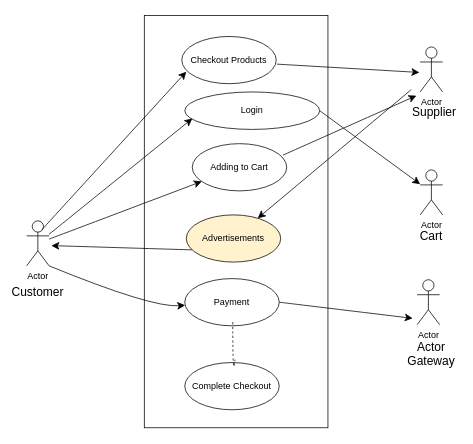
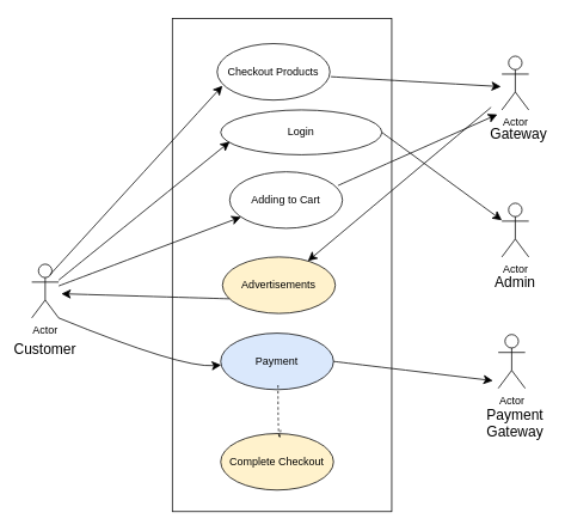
- <mxCell id="7" value="Supplier&lt;div&gt;&lt;br&gt;&lt;/div&gt;" style="text;strokeColor=none;fillColor=none;html=1;align=center;verticalAlign=middle;whiteSpace=wrap;rounded=0;fontSize=16;" vertex="1" parent="1"><mxGeometry x="549" y="144" width="60" height="30" as="geometry" /></mxCell>
+ <mxCell id="7" value="Gateway&lt;div&gt;&lt;br&gt;&lt;/div&gt;" style="text;strokeColor=none;fillColor=none;html=1;align=center;verticalAlign=middle;whiteSpace=wrap;rounded=0;fontSize=16;" vertex="1" parent="1"><mxGeometry x="549" y="144" width="60" height="30" as="geometry" /></mxCell>
- <mxCell id="6" value="Cart&lt;div&gt;&lt;br&gt;&lt;/div&gt;" style="text;strokeColor=none;fillColor=none;html=1;align=center;verticalAlign=middle;whiteSpace=wrap;rounded=0;fontSize=16;" vertex="1" parent="1"><mxGeometry x="545" y="309" width="60" height="30" as="geometry" /></mxCell>
+ <mxCell id="6" value="Admin&lt;div&gt;&lt;br&gt;&lt;/div&gt;" style="text;strokeColor=none;fillColor=none;html=1;align=center;verticalAlign=middle;whiteSpace=wrap;rounded=0;fontSize=16;" vertex="1" parent="1"><mxGeometry x="545" y="309" width="60" height="30" as="geometry" /></mxCell>
- <mxCell id="12" value="Payment" style="ellipse;whiteSpace=wrap;html=1;" vertex="1" parent="1"><mxGeometry x="246" y="371" width="126" height="63" as="geometry" /></mxCell>
+ <mxCell id="12" value="Payment" style="ellipse;whiteSpace=wrap;html=1;fillColor=#dae8fc;" vertex="1" parent="1"><mxGeometry x="246" y="371" width="126" height="63" as="geometry" /></mxCell>
- <mxCell id="27" value="Actor Gateway&lt;div&gt;&lt;br&gt;&lt;/div&gt;" style="text;strokeColor=none;fillColor=none;html=1;align=center;verticalAlign=middle;whiteSpace=wrap;rounded=0;fontSize=16;" vertex="1" parent="1"><mxGeometry x="545" y="466" width="60" height="30" as="geometry" /></mxCell>
+ <mxCell id="27" value="Payment Gateway&lt;div&gt;&lt;br&gt;&lt;/div&gt;" style="text;strokeColor=none;fillColor=none;html=1;align=center;verticalAlign=middle;whiteSpace=wrap;rounded=0;fontSize=16;" vertex="1" parent="1"><mxGeometry x="545" y="466" width="60" height="30" as="geometry" /></mxCell>
- <mxCell id="13" value="Complete Checkout" style="ellipse;whiteSpace=wrap;html=1;" vertex="1" parent="1"><mxGeometry x="246" y="483" width="126" height="63" as="geometry" /></mxCell>
+ <mxCell id="13" value="Complete Checkout" style="ellipse;whiteSpace=wrap;html=1;fillColor=#fff2cc;" vertex="1" parent="1"><mxGeometry x="246" y="483" width="126" height="63" as="geometry" /></mxCell>
